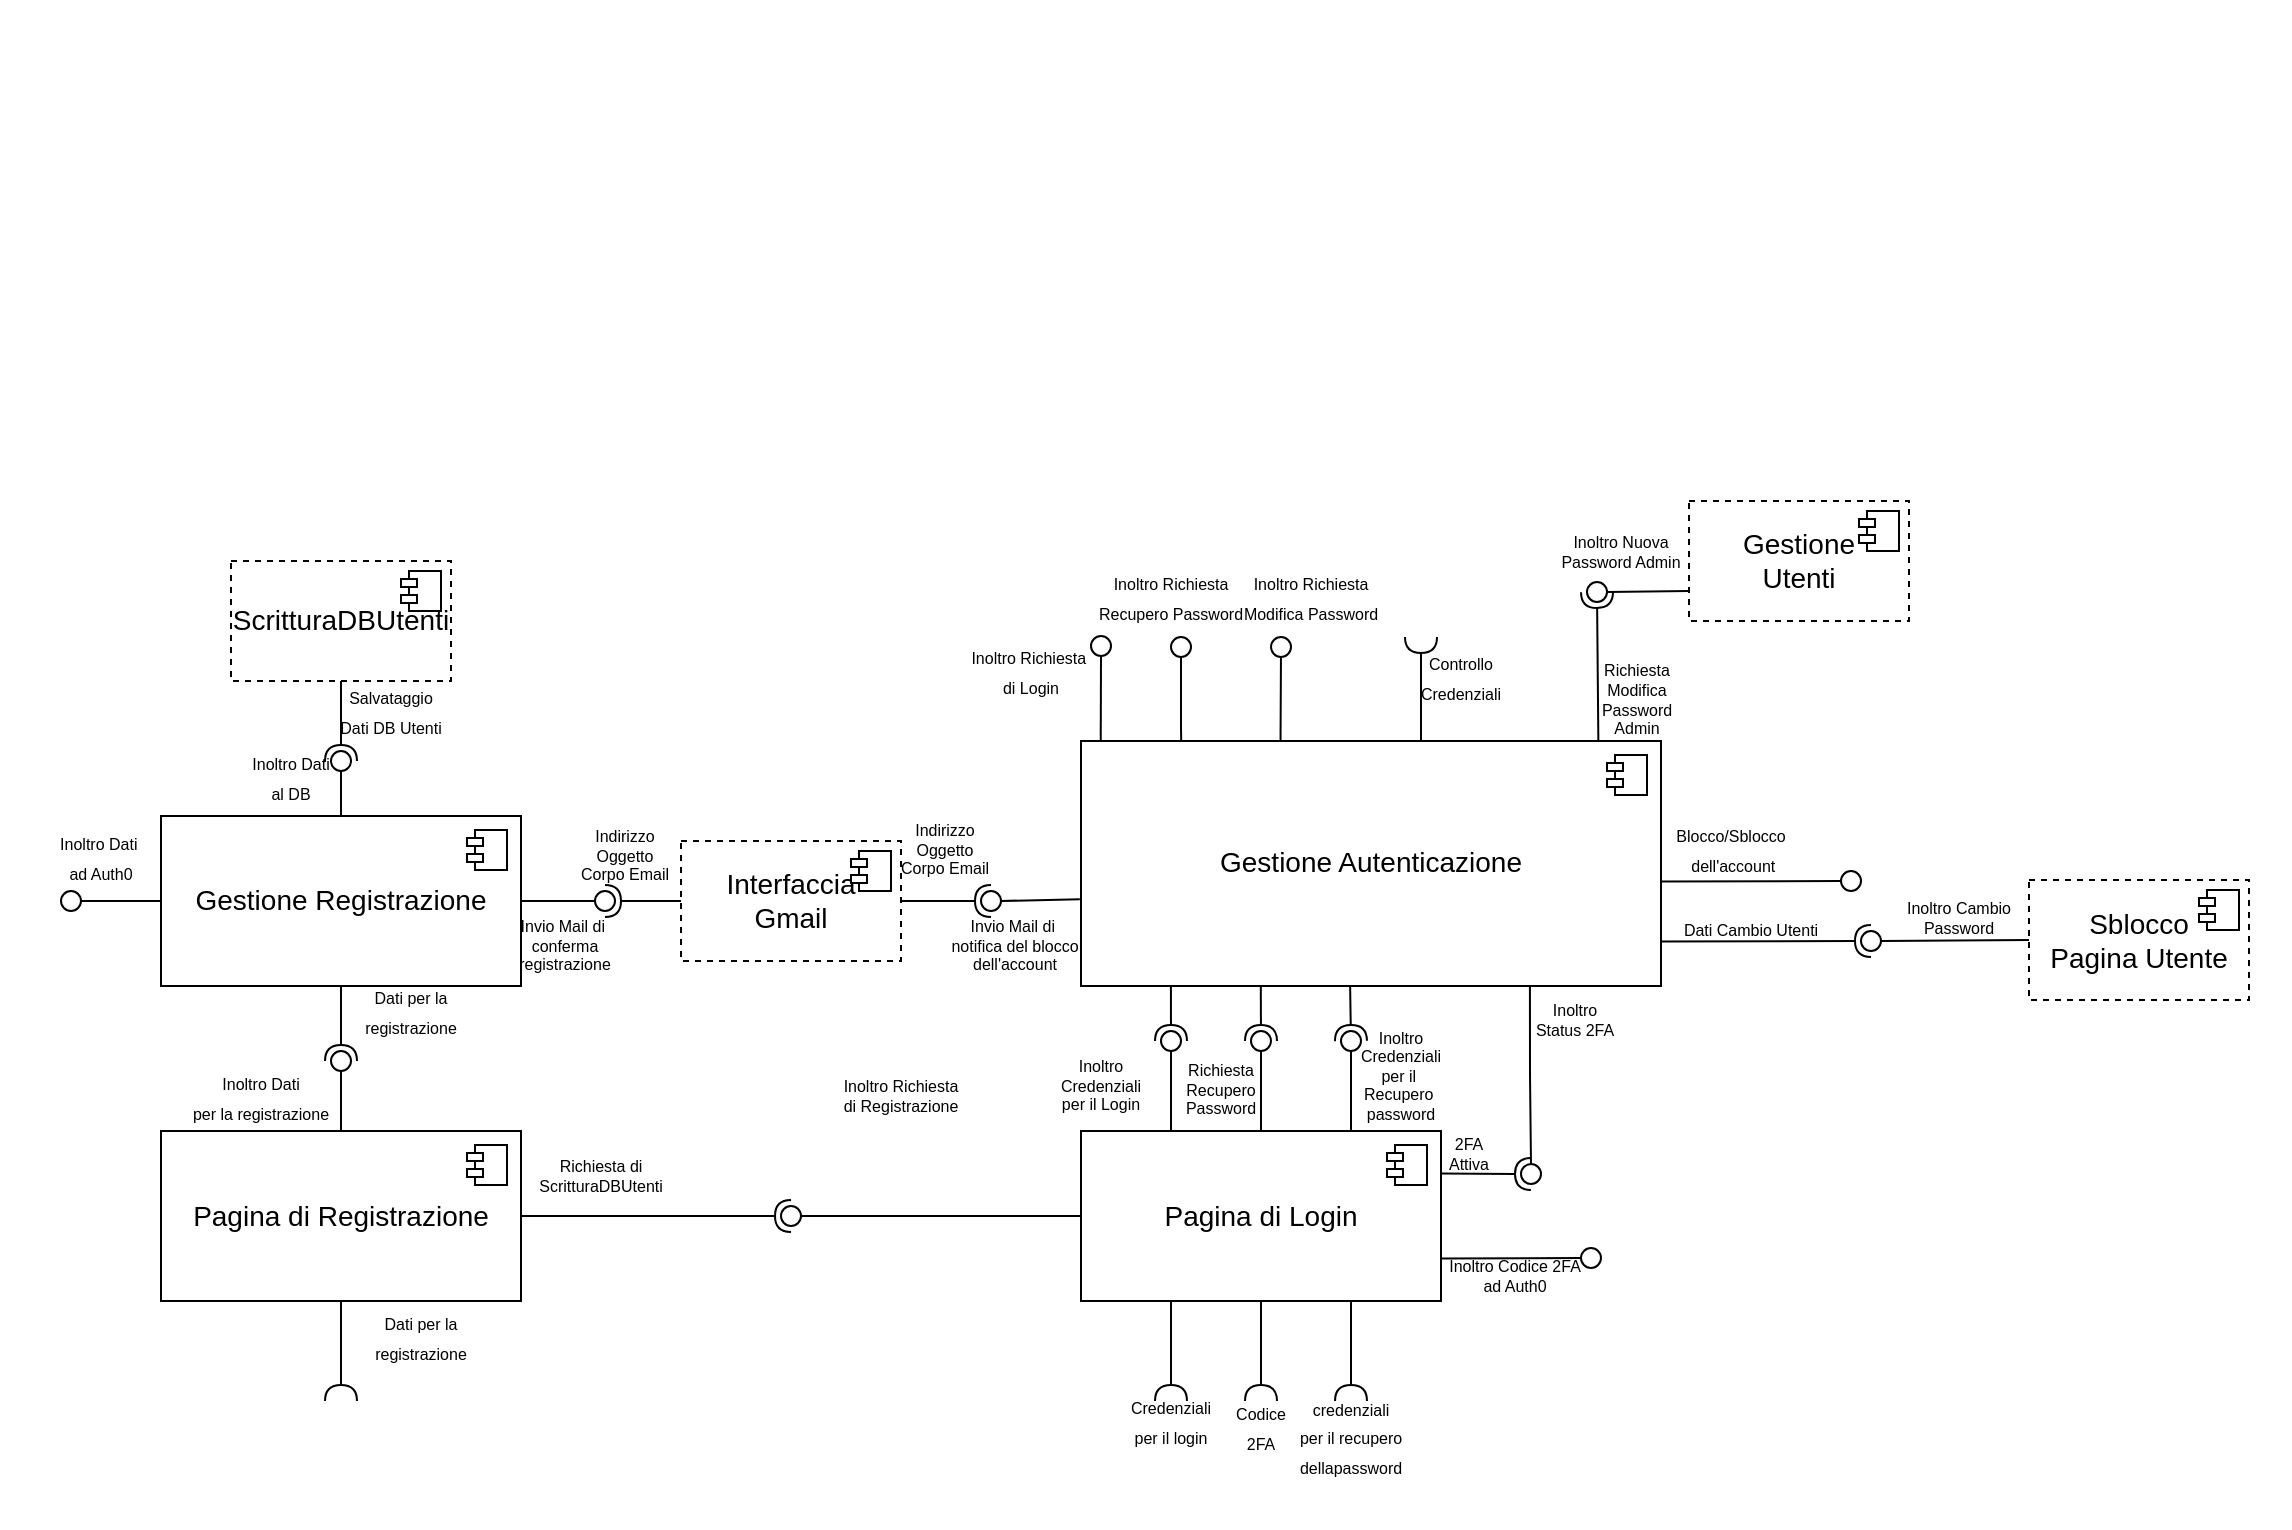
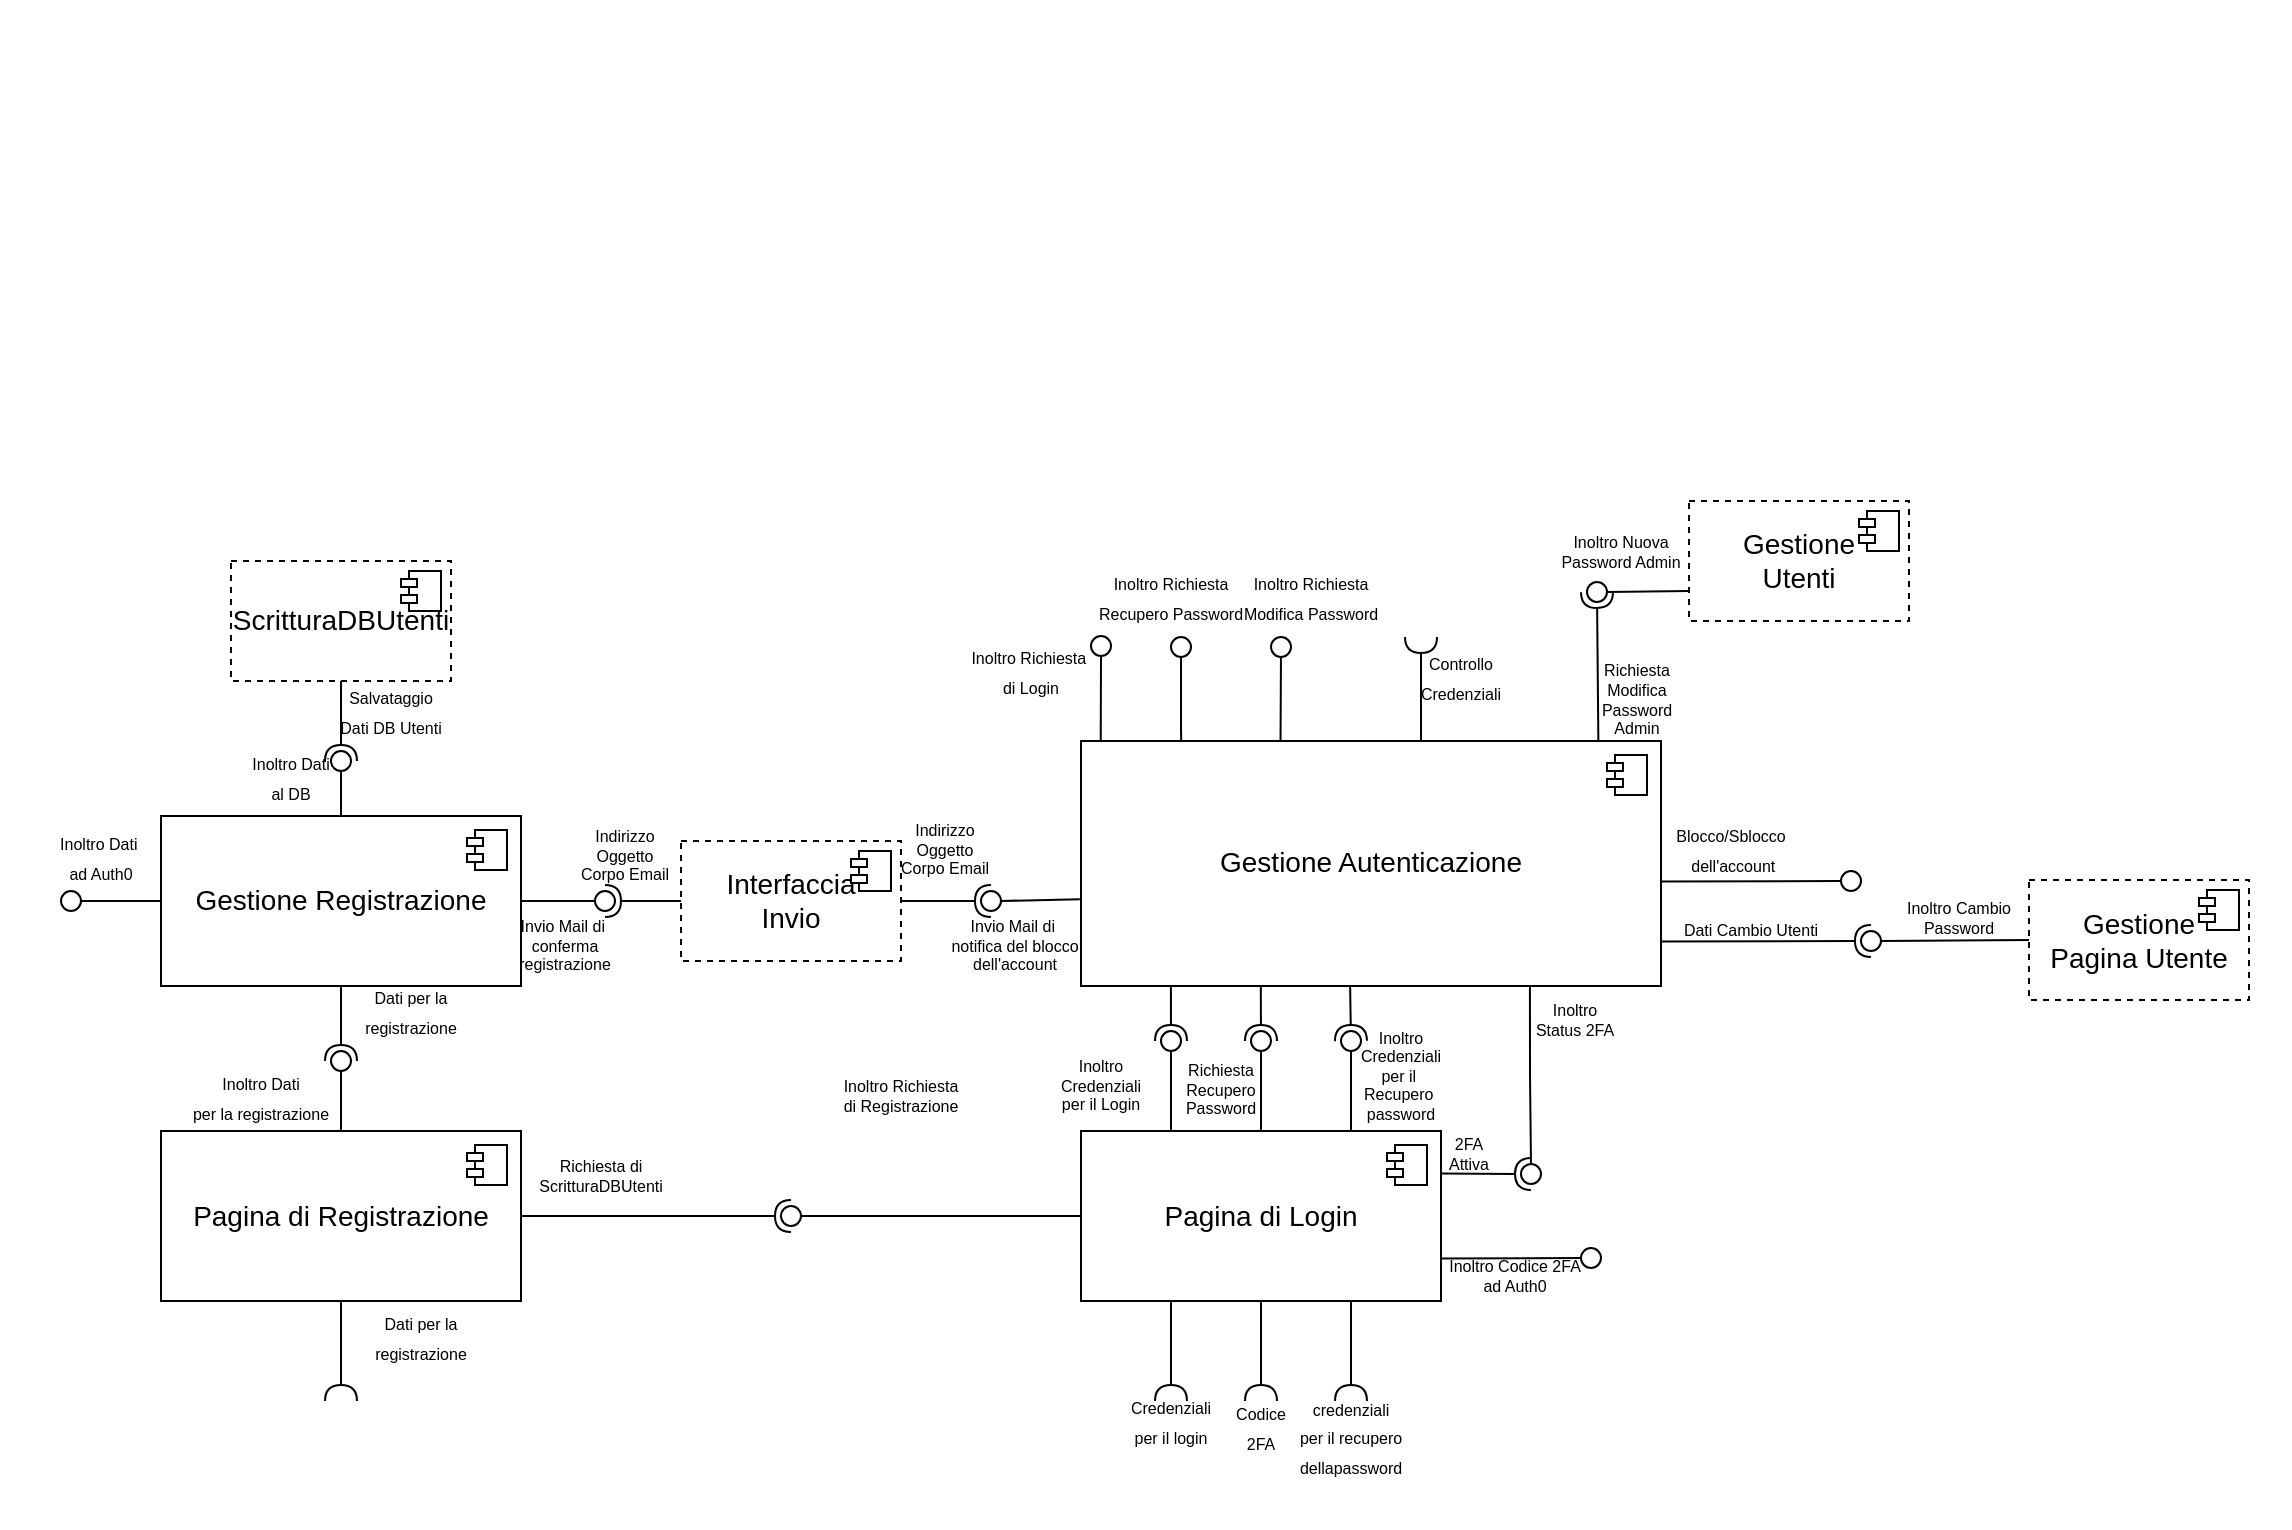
- <mxCell id="71" value="&lt;span style=&quot;font-size: 14px&quot;&gt;Interfaccia&lt;br&gt;Gmail&lt;br&gt;&lt;/span&gt;" style="html=1;dropTarget=0;dashed=1;" parent="1" vertex="1"><mxGeometry x="340" y="420" width="110" height="60" as="geometry" /></mxCell>
+ <mxCell id="71" value="&lt;span style=&quot;font-size: 14px&quot;&gt;Interfaccia&lt;br&gt;Invio&lt;br&gt;&lt;/span&gt;" style="html=1;dropTarget=0;dashed=1;" parent="1" vertex="1"><mxGeometry x="340" y="420" width="110" height="60" as="geometry" /></mxCell>
- <mxCell id="90" value="&lt;span style=&quot;font-size: 14px&quot;&gt;Sblocco&lt;br&gt;Pagina Utente&lt;br&gt;&lt;/span&gt;" style="html=1;dropTarget=0;dashed=1;" parent="1" vertex="1"><mxGeometry x="1014" y="439.5" width="110" height="60" as="geometry" /></mxCell>
+ <mxCell id="90" value="&lt;span style=&quot;font-size: 14px&quot;&gt;Gestione&lt;br&gt;Pagina Utente&lt;br&gt;&lt;/span&gt;" style="html=1;dropTarget=0;dashed=1;" parent="1" vertex="1"><mxGeometry x="1014" y="439.5" width="110" height="60" as="geometry" /></mxCell>
